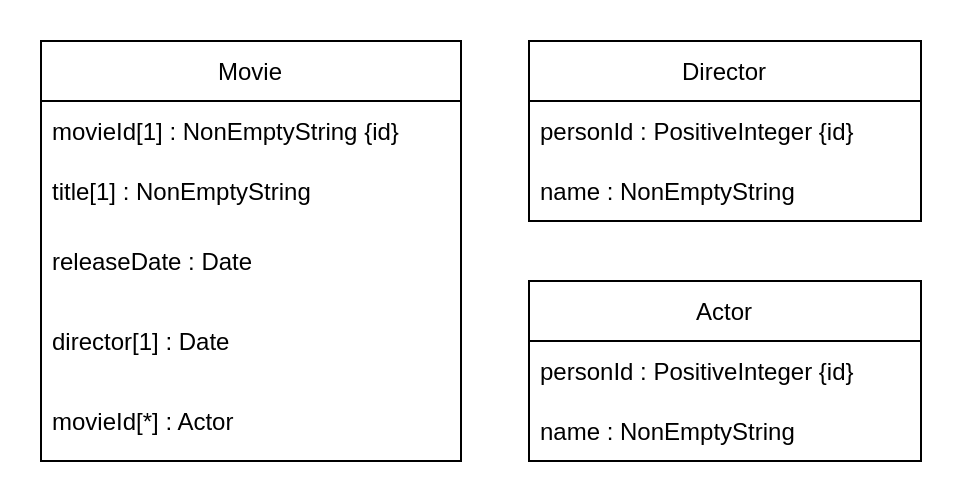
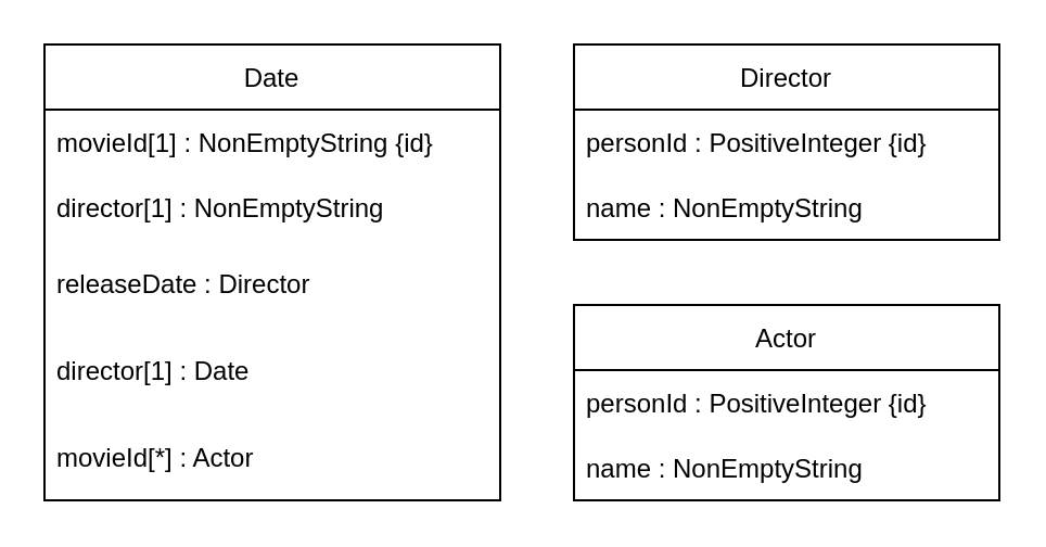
- <mxCell id="2" value="Movie" style="swimlane;fontStyle=0;childLayout=stackLayout;horizontal=1;startSize=30;horizontalStack=0;resizeParent=1;resizeParentMax=0;resizeLast=0;collapsible=1;marginBottom=0;" vertex="1" parent="1"><mxGeometry x="20" y="20" width="210" height="210" as="geometry" /></mxCell>
+ <mxCell id="2" value="Date" style="swimlane;fontStyle=0;childLayout=stackLayout;horizontal=1;startSize=30;horizontalStack=0;resizeParent=1;resizeParentMax=0;resizeLast=0;collapsible=1;marginBottom=0;" vertex="1" parent="1"><mxGeometry x="20" y="20" width="210" height="210" as="geometry" /></mxCell>
- <mxCell id="4" value="title[1] : NonEmptyString" style="text;strokeColor=none;fillColor=none;align=left;verticalAlign=middle;spacingLeft=4;spacingRight=4;overflow=hidden;points=[[0,0.5],[1,0.5]];portConstraint=eastwest;rotatable=0;" vertex="1" parent="2"><mxGeometry y="60" width="210" height="30" as="geometry" /></mxCell>
+ <mxCell id="4" value="director[1] : NonEmptyString" style="text;strokeColor=none;fillColor=none;align=left;verticalAlign=middle;spacingLeft=4;spacingRight=4;overflow=hidden;points=[[0,0.5],[1,0.5]];portConstraint=eastwest;rotatable=0;" vertex="1" parent="2"><mxGeometry y="60" width="210" height="30" as="geometry" /></mxCell>
- <mxCell id="5" value="releaseDate : Date" style="text;strokeColor=none;fillColor=none;align=left;verticalAlign=middle;spacingLeft=4;spacingRight=4;overflow=hidden;points=[[0,0.5],[1,0.5]];portConstraint=eastwest;rotatable=0;" vertex="1" parent="2"><mxGeometry y="90" width="210" height="40" as="geometry" /></mxCell>
+ <mxCell id="5" value="releaseDate : Director" style="text;strokeColor=none;fillColor=none;align=left;verticalAlign=middle;spacingLeft=4;spacingRight=4;overflow=hidden;points=[[0,0.5],[1,0.5]];portConstraint=eastwest;rotatable=0;" vertex="1" parent="2"><mxGeometry y="90" width="210" height="40" as="geometry" /></mxCell>
